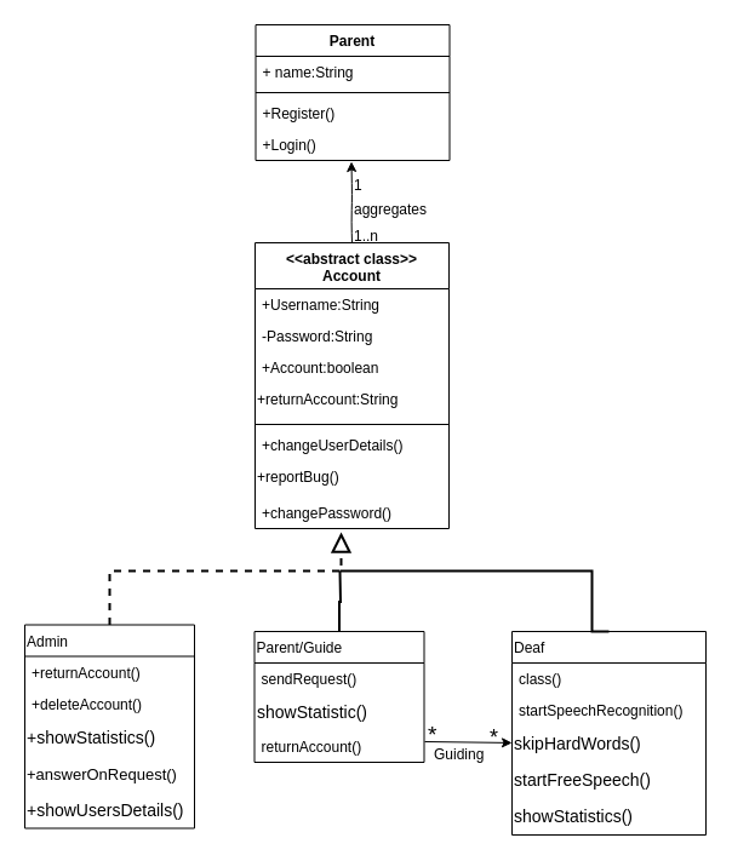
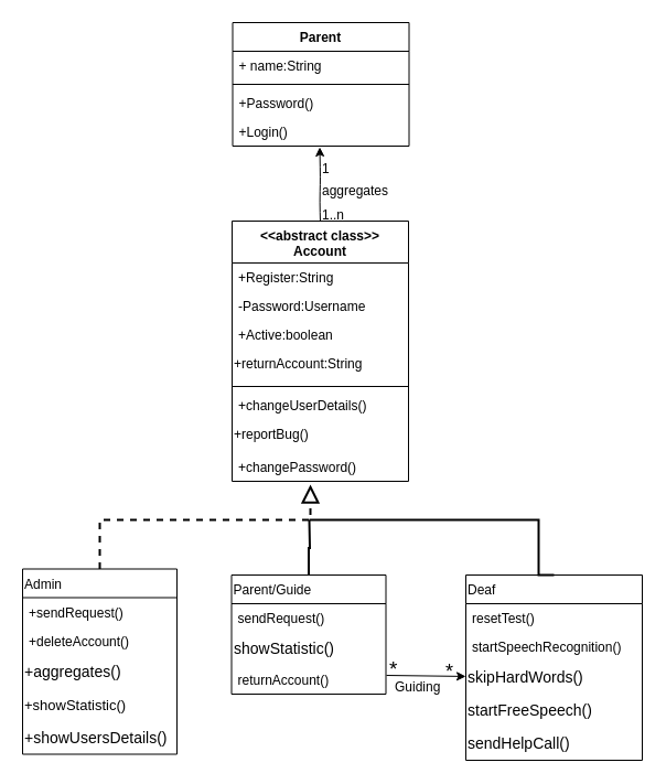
- <mxCell id="31" value="+Register()&#10;&#10;" style="text;strokeColor=none;fillColor=none;align=left;verticalAlign=top;spacingLeft=4;spacingRight=4;overflow=hidden;rotatable=0;points=[[0,0.5],[1,0.5]];portConstraint=eastwest;" vertex="1" parent="28"><mxGeometry y="60" width="160" height="26" as="geometry" /></mxCell>
+ <mxCell id="31" value="+Password()&#10;&#10;" style="text;strokeColor=none;fillColor=none;align=left;verticalAlign=top;spacingLeft=4;spacingRight=4;overflow=hidden;rotatable=0;points=[[0,0.5],[1,0.5]];portConstraint=eastwest;" vertex="1" parent="28"><mxGeometry y="60" width="160" height="26" as="geometry" /></mxCell>
- <mxCell id="34" value="+Username:String" style="text;strokeColor=none;fillColor=none;align=left;verticalAlign=top;spacingLeft=4;spacingRight=4;overflow=hidden;rotatable=0;points=[[0,0.5],[1,0.5]];portConstraint=eastwest;" vertex="1" parent="33"><mxGeometry y="38" width="160" height="26" as="geometry" /></mxCell>
+ <mxCell id="34" value="+Register:String" style="text;strokeColor=none;fillColor=none;align=left;verticalAlign=top;spacingLeft=4;spacingRight=4;overflow=hidden;rotatable=0;points=[[0,0.5],[1,0.5]];portConstraint=eastwest;" vertex="1" parent="33"><mxGeometry y="38" width="160" height="26" as="geometry" /></mxCell>
- <mxCell id="35" value="-Password:String" style="text;strokeColor=none;fillColor=none;align=left;verticalAlign=top;spacingLeft=4;spacingRight=4;overflow=hidden;rotatable=0;points=[[0,0.5],[1,0.5]];portConstraint=eastwest;" parent="33" vertex="1"><mxGeometry y="64" width="160" height="26" as="geometry" /></mxCell>
+ <mxCell id="35" value="-Password:Username" style="text;strokeColor=none;fillColor=none;align=left;verticalAlign=top;spacingLeft=4;spacingRight=4;overflow=hidden;rotatable=0;points=[[0,0.5],[1,0.5]];portConstraint=eastwest;" parent="33" vertex="1"><mxGeometry y="64" width="160" height="26" as="geometry" /></mxCell>
- <mxCell id="36" value="+Account:boolean" style="text;strokeColor=none;fillColor=none;align=left;verticalAlign=top;spacingLeft=4;spacingRight=4;overflow=hidden;rotatable=0;points=[[0,0.5],[1,0.5]];portConstraint=eastwest;" vertex="1" parent="33"><mxGeometry y="90" width="160" height="26" as="geometry" /></mxCell>
+ <mxCell id="36" value="+Active:boolean" style="text;strokeColor=none;fillColor=none;align=left;verticalAlign=top;spacingLeft=4;spacingRight=4;overflow=hidden;rotatable=0;points=[[0,0.5],[1,0.5]];portConstraint=eastwest;" vertex="1" parent="33"><mxGeometry y="90" width="160" height="26" as="geometry" /></mxCell>
- <mxCell id="4" value="+returnAccount()&#10;&#10;" style="text;strokeColor=none;fillColor=none;align=left;verticalAlign=top;spacingLeft=4;spacingRight=4;overflow=hidden;rotatable=0;points=[[0,0.5],[1,0.5]];portConstraint=eastwest;" parent="3" vertex="1"><mxGeometry y="26" width="140" height="26" as="geometry" /></mxCell>
+ <mxCell id="4" value="+sendRequest()&#10;&#10;" style="text;strokeColor=none;fillColor=none;align=left;verticalAlign=top;spacingLeft=4;spacingRight=4;overflow=hidden;rotatable=0;points=[[0,0.5],[1,0.5]];portConstraint=eastwest;" parent="3" vertex="1"><mxGeometry y="26" width="140" height="26" as="geometry" /></mxCell>
- <mxCell id="16" value="class()" style="text;strokeColor=none;fillColor=none;align=left;verticalAlign=top;spacingLeft=4;spacingRight=4;overflow=hidden;rotatable=0;points=[[0,0.5],[1,0.5]];portConstraint=eastwest;" parent="15" vertex="1"><mxGeometry y="26" width="160" height="26" as="geometry" /></mxCell>
+ <mxCell id="16" value="resetTest()" style="text;strokeColor=none;fillColor=none;align=left;verticalAlign=top;spacingLeft=4;spacingRight=4;overflow=hidden;rotatable=0;points=[[0,0.5],[1,0.5]];portConstraint=eastwest;" parent="15" vertex="1"><mxGeometry y="26" width="160" height="26" as="geometry" /></mxCell>
- <mxCell id="6" value="+showStatistics()" style="text;html=1;fontSize=14;" vertex="1" parent="3"><mxGeometry y="78" width="140" height="30" as="geometry" /></mxCell>
+ <mxCell id="6" value="+aggregates()" style="text;html=1;fontSize=14;" vertex="1" parent="3"><mxGeometry y="78" width="140" height="30" as="geometry" /></mxCell>
- <mxCell id="7" value="&lt;font style=&quot;font-size: 13px&quot;&gt;+answerOnRequest()&lt;/font&gt;" style="text;html=1;fontSize=14;" vertex="1" parent="3"><mxGeometry y="108" width="140" height="30" as="geometry" /></mxCell>
+ <mxCell id="7" value="&lt;font style=&quot;font-size: 13px&quot;&gt;+showStatistic()&lt;/font&gt;" style="text;html=1;fontSize=14;" vertex="1" parent="3"><mxGeometry y="108" width="140" height="30" as="geometry" /></mxCell>
- <mxCell id="20" value="showStatistics()" style="text;html=1;fontSize=14;" vertex="1" parent="15"><mxGeometry y="138" width="160" height="30" as="geometry" /></mxCell>
+ <mxCell id="20" value="sendHelpCall()" style="text;html=1;fontSize=14;" vertex="1" parent="15"><mxGeometry y="138" width="160" height="30" as="geometry" /></mxCell>
